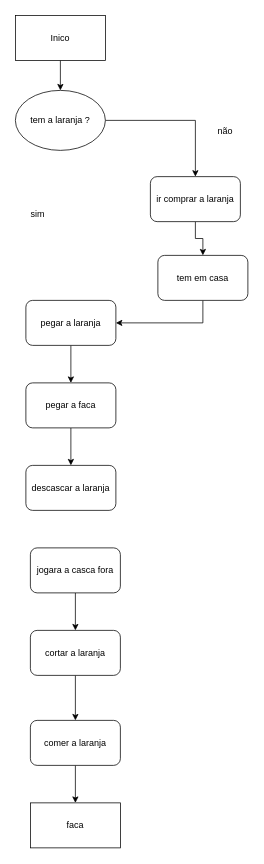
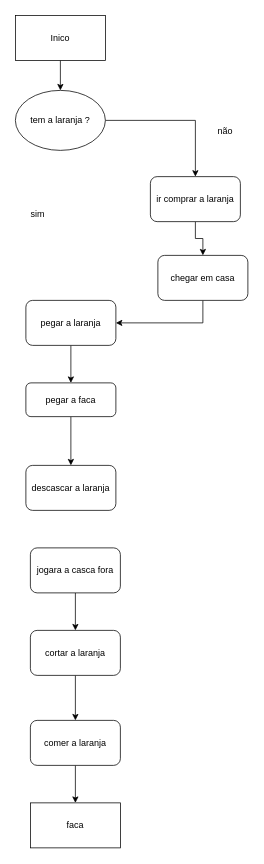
- <mxCell id="13" value="tem em casa" style="rounded=1;whiteSpace=wrap;html=1;" vertex="1" parent="1"><mxGeometry x="210" y="340" width="120" height="60" as="geometry" /></mxCell>
+ <mxCell id="13" value="chegar em casa" style="rounded=1;whiteSpace=wrap;html=1;" vertex="1" parent="1"><mxGeometry x="210" y="340" width="120" height="60" as="geometry" /></mxCell>
- <mxCell id="15" value="pegar a faca" style="rounded=1;whiteSpace=wrap;html=1;" vertex="1" parent="1"><mxGeometry x="34" y="510" width="120" height="60" as="geometry" /></mxCell>
+ <mxCell id="15" value="pegar a faca" style="rounded=1;whiteSpace=wrap;html=1;" vertex="1" parent="1"><mxGeometry x="34" y="510" width="120" height="45" as="geometry" /></mxCell>
